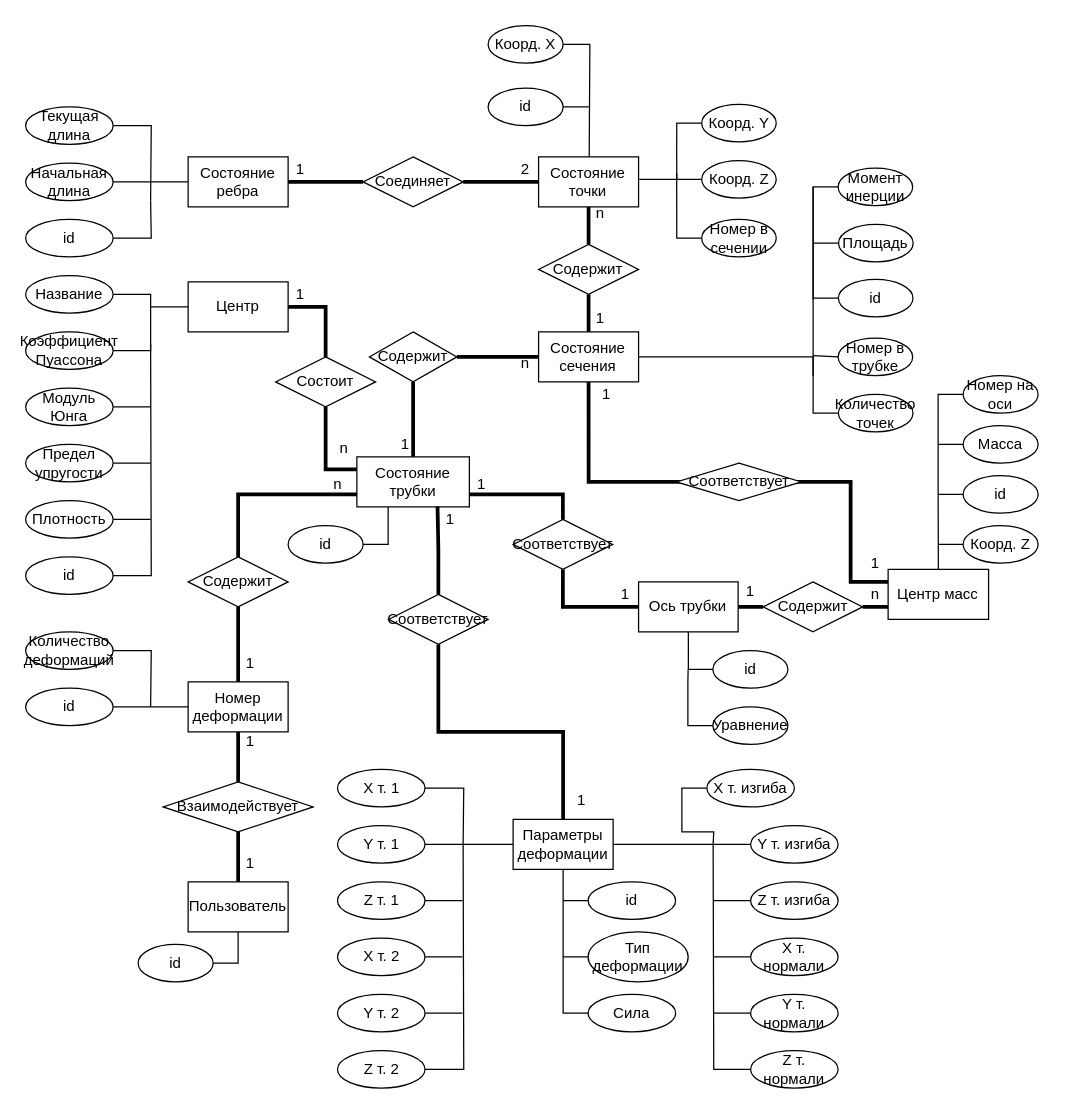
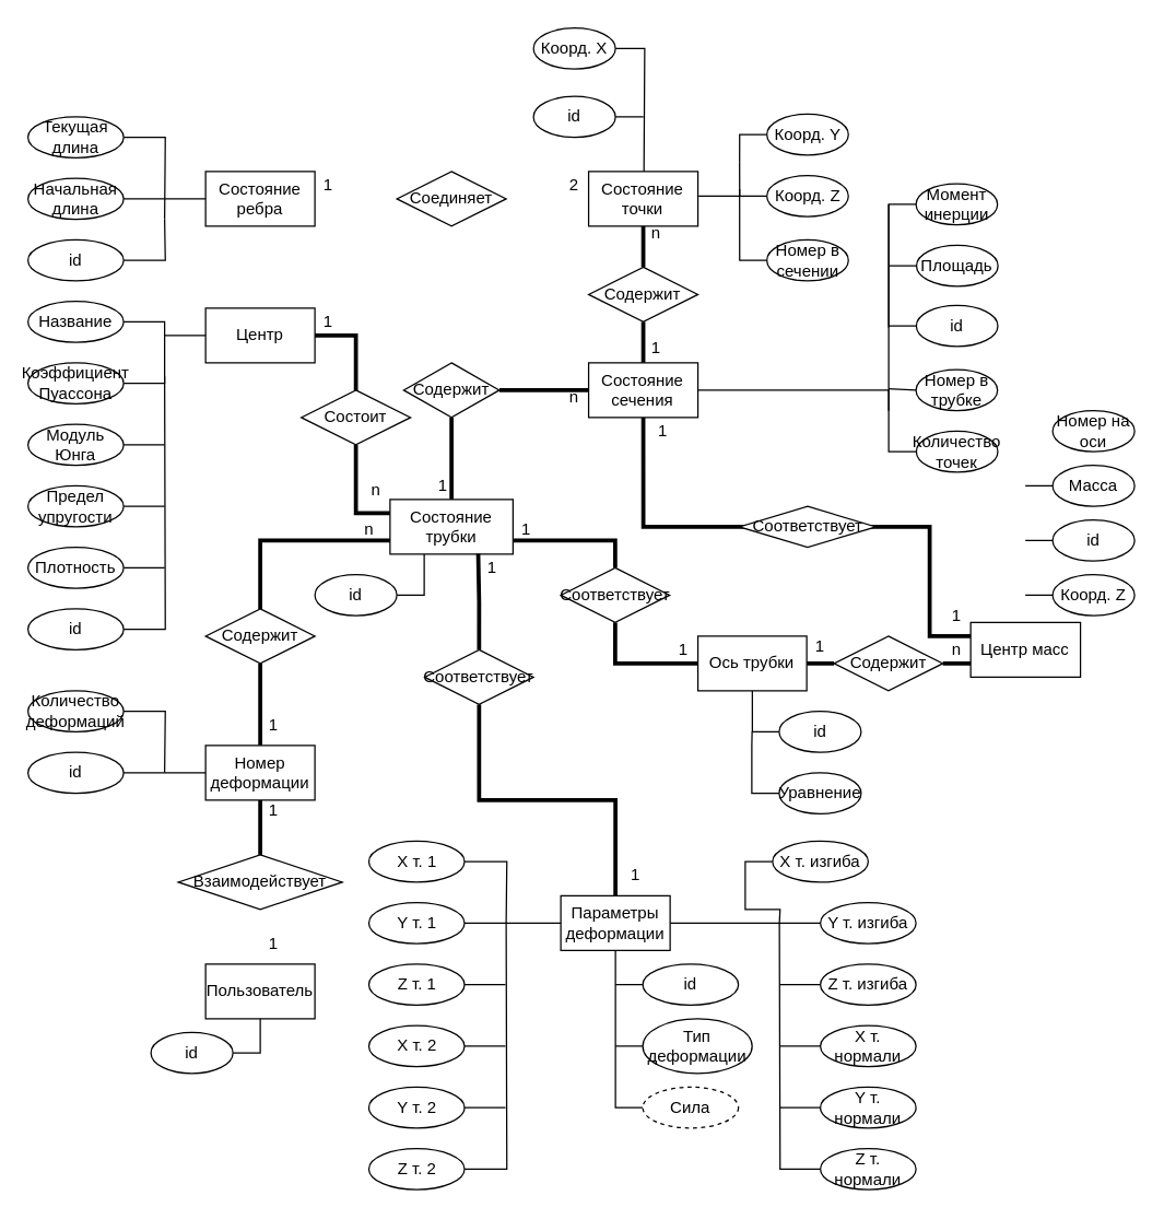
- <mxCell id="36" style="edgeStyle=orthogonalEdgeStyle;rounded=0;orthogonalLoop=1;jettySize=auto;html=1;exitX=0;exitY=0.5;exitDx=0;exitDy=0;entryX=1;entryY=0.5;entryDx=0;entryDy=0;endArrow=none;startFill=0;strokeWidth=3;" parent="1" source="17" edge="1" target="23"><mxGeometry relative="1" as="geometry"><mxPoint x="229.98" y="160.05" as="targetPoint" /></mxGeometry></mxCell>
- <mxCell id="37" style="edgeStyle=orthogonalEdgeStyle;rounded=0;orthogonalLoop=1;jettySize=auto;html=1;exitX=1;exitY=0.5;exitDx=0;exitDy=0;endArrow=none;startFill=0;entryX=0;entryY=0.5;entryDx=0;entryDy=0;strokeWidth=3;" parent="1" source="17" target="15" edge="1"><mxGeometry relative="1" as="geometry"><Array as="points" /></mxGeometry></mxCell>
- <mxCell id="103" style="edgeStyle=orthogonalEdgeStyle;rounded=0;orthogonalLoop=1;jettySize=auto;html=1;exitX=0;exitY=0.5;exitDx=0;exitDy=0;entryX=0.5;entryY=0;entryDx=0;entryDy=0;endArrow=none;startFill=0;" edge="1" parent="1" source="104" target="82"><mxGeometry relative="1" as="geometry" /></mxCell>
- <mxCell id="27" style="edgeStyle=orthogonalEdgeStyle;rounded=0;orthogonalLoop=1;jettySize=auto;html=1;entryX=0.5;entryY=1;entryDx=0;entryDy=0;endArrow=none;startFill=0;strokeWidth=3;exitX=0.5;exitY=0;exitDx=0;exitDy=0;" parent="1" source="28" target="16" edge="1"><mxGeometry relative="1" as="geometry"><mxPoint x="370" y="595" as="sourcePoint" /></mxGeometry></mxCell>
- <mxCell id="147" value="Сила" style="ellipse;whiteSpace=wrap;html=1;" vertex="1" parent="1"><mxGeometry x="470" y="795" width="70" height="30" as="geometry" /></mxCell>
+ <mxCell id="147" value="Сила" style="ellipse;whiteSpace=wrap;html=1;dashed=1;" vertex="1" parent="1"><mxGeometry x="470" y="795" width="70" height="30" as="geometry" /></mxCell>
